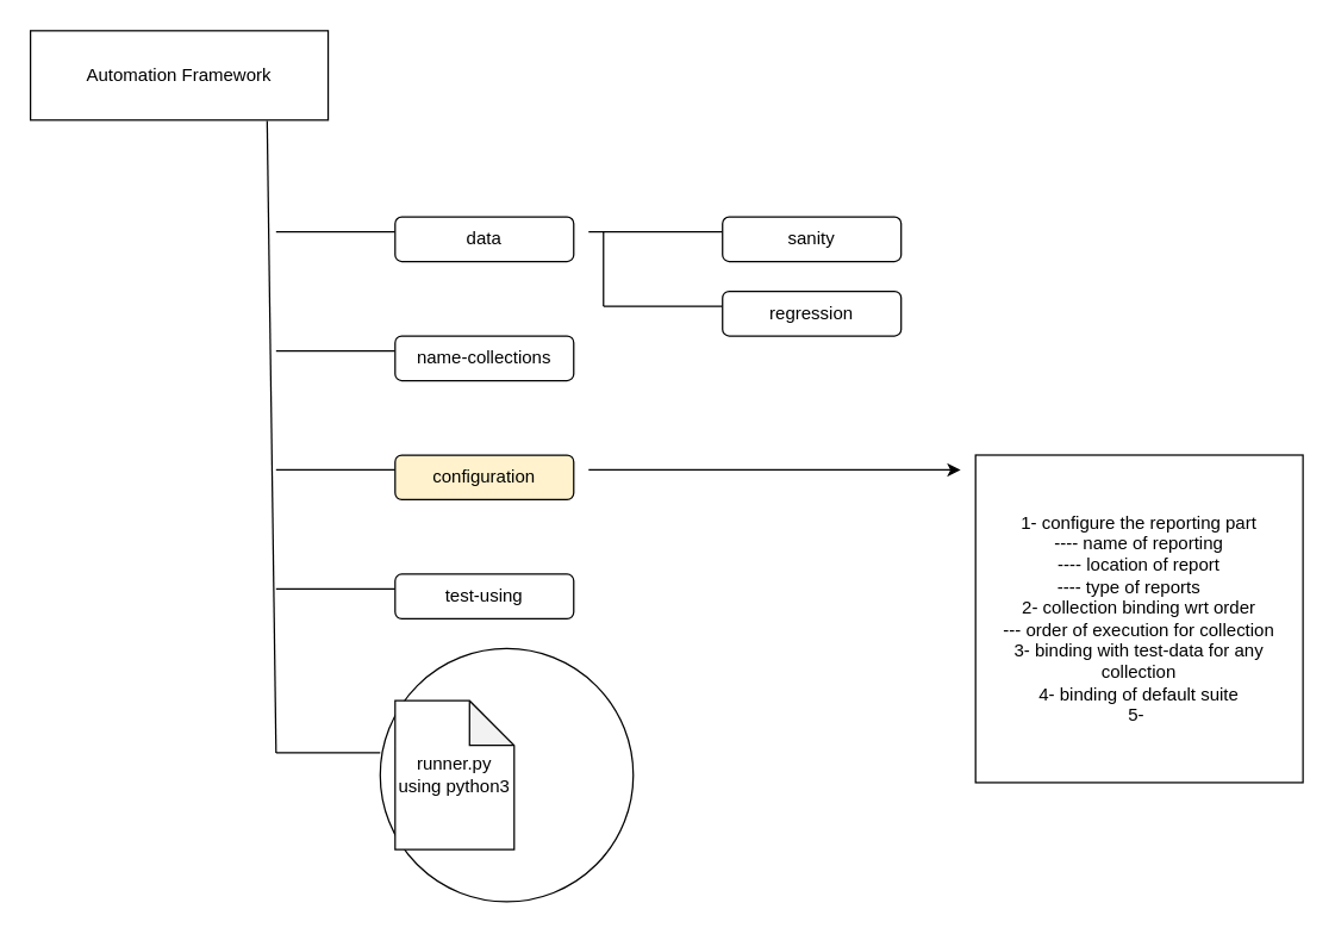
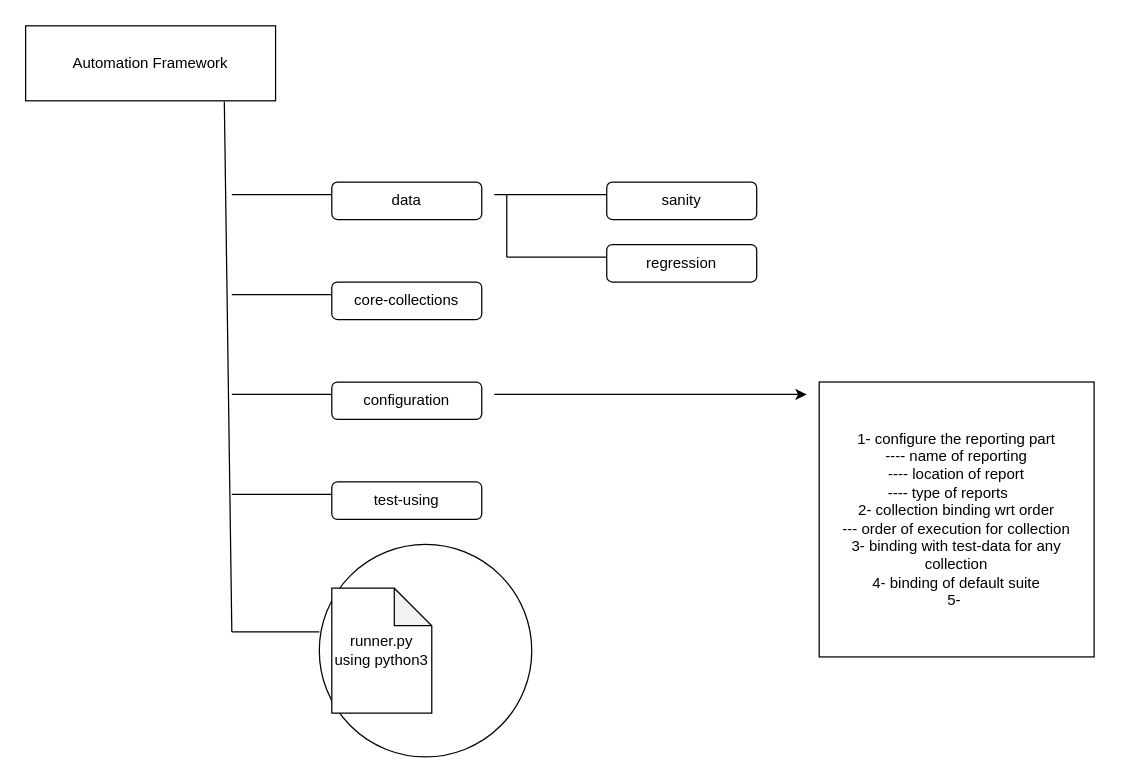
- <mxCell id="10" value="name-collections" style="rounded=1;whiteSpace=wrap;html=1;" vertex="1" parent="1"><mxGeometry x="265" y="225" width="120" height="30" as="geometry" /></mxCell>
+ <mxCell id="10" value="core-collections" style="rounded=1;whiteSpace=wrap;html=1;" vertex="1" parent="1"><mxGeometry x="265" y="225" width="120" height="30" as="geometry" /></mxCell>
- <mxCell id="11" value="configuration" style="rounded=1;whiteSpace=wrap;html=1;fillColor=#fff2cc;" vertex="1" parent="1"><mxGeometry x="265" y="305" width="120" height="30" as="geometry" /></mxCell>
+ <mxCell id="11" value="configuration" style="rounded=1;whiteSpace=wrap;html=1;" vertex="1" parent="1"><mxGeometry x="265" y="305" width="120" height="30" as="geometry" /></mxCell>
